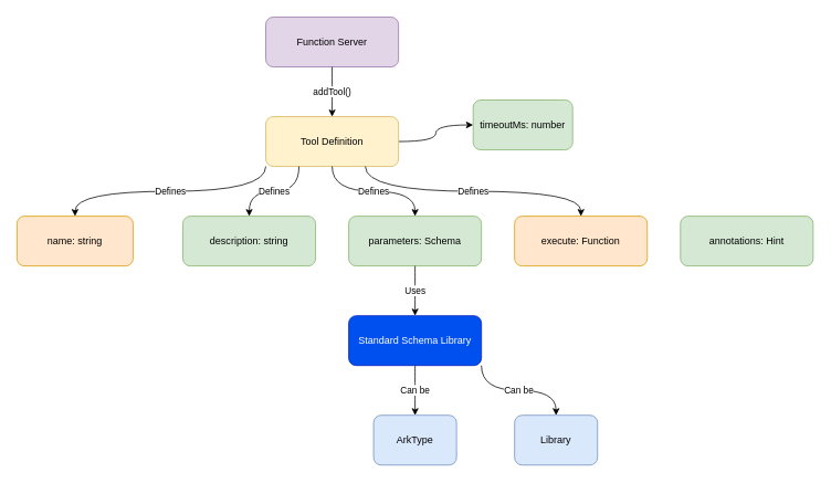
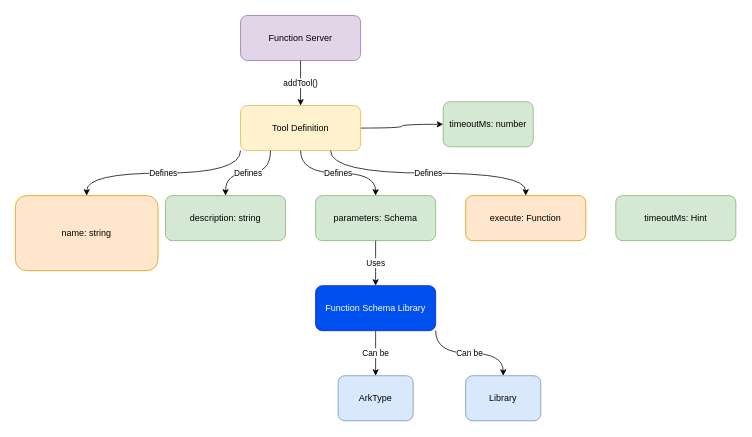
- <mxCell id="21" value="timeoutMs: number" style="rounded=1;whiteSpace=wrap;html=1;fillColor=#d5e8d4;strokeColor=#82b366;" vertex="1" parent="1"><mxGeometry x="570" y="120" width="120" height="60" as="geometry" /></mxCell>
+ <mxCell id="21" value="timeoutMs: number" style="rounded=1;whiteSpace=wrap;html=1;fillColor=#d5e8d4;strokeColor=#82b366;" vertex="1" parent="1"><mxGeometry x="590" y="135" width="120" height="60" as="geometry" /></mxCell>
- <mxCell id="5" value="name: string" style="rounded=1;whiteSpace=wrap;html=1;fillColor=#ffe6cc;strokeColor=#d79b00;" vertex="1" parent="1"><mxGeometry x="20" y="260" width="140" height="60" as="geometry" /></mxCell>
+ <mxCell id="5" value="name: string" style="rounded=1;whiteSpace=wrap;html=1;fillColor=#ffe6cc;strokeColor=#d79b00;" vertex="1" parent="1"><mxGeometry x="20" y="260" width="190" height="100" as="geometry" /></mxCell>
- <mxCell id="20" value="annotations: Hint" style="rounded=1;whiteSpace=wrap;html=1;fillColor=#d5e8d4;strokeColor=#82b366;" vertex="1" parent="1"><mxGeometry x="820" y="260" width="160" height="60" as="geometry" /></mxCell>
+ <mxCell id="20" value="timeoutMs: Hint" style="rounded=1;whiteSpace=wrap;html=1;fillColor=#d5e8d4;strokeColor=#82b366;" vertex="1" parent="1"><mxGeometry x="820" y="260" width="160" height="60" as="geometry" /></mxCell>
- <mxCell id="9" value="Standard Schema Library" style="rounded=1;whiteSpace=wrap;html=1;fillColor=#0050ef;strokeColor=#001DBC;fontColor=#ffffff;" vertex="1" parent="1"><mxGeometry x="420" y="380" width="160" height="60" as="geometry" /></mxCell>
+ <mxCell id="9" value="Function Schema Library" style="rounded=1;whiteSpace=wrap;html=1;fillColor=#0050ef;strokeColor=#001DBC;fontColor=#ffffff;" vertex="1" parent="1"><mxGeometry x="420" y="380" width="160" height="60" as="geometry" /></mxCell>
